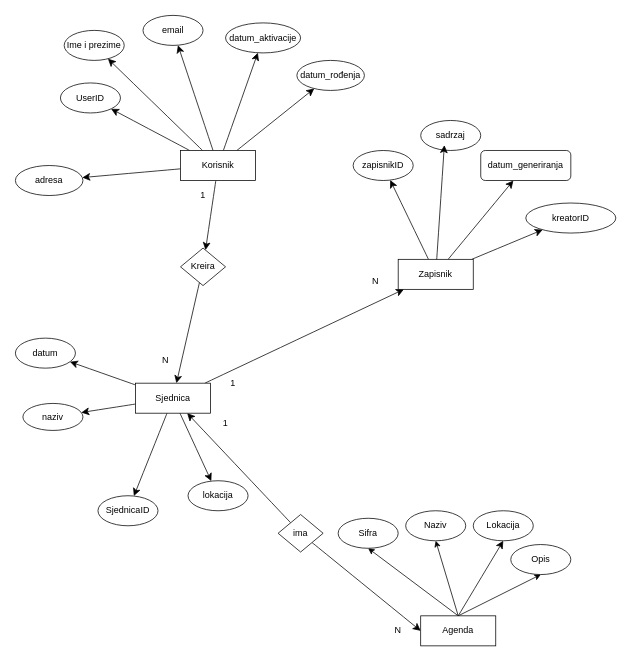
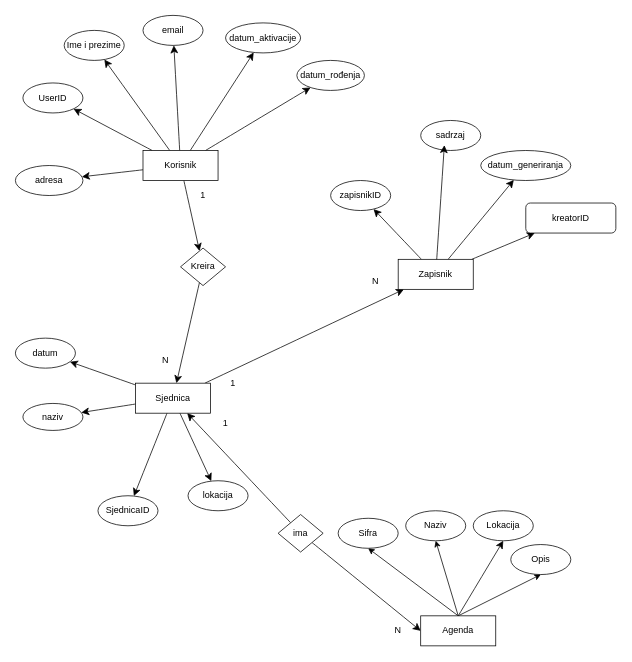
- <mxCell id="10" value="UserID" style="ellipse;whiteSpace=wrap;html=1;" parent="1" vertex="1"><mxGeometry x="80" y="110" width="80" height="40" as="geometry" /></mxCell>
+ <mxCell id="10" value="UserID" style="ellipse;whiteSpace=wrap;html=1;" parent="1" vertex="1"><mxGeometry x="30" y="110" width="80" height="40" as="geometry" /></mxCell>
- <mxCell id="9" value="Korisnik" style="rounded=0;whiteSpace=wrap;html=1;" parent="1" vertex="1"><mxGeometry x="240" y="200" width="100" height="40" as="geometry" /></mxCell>
+ <mxCell id="9" value="Korisnik" style="rounded=0;whiteSpace=wrap;html=1;" parent="1" vertex="1"><mxGeometry x="190" y="200" width="100" height="40" as="geometry" /></mxCell>
- <mxCell id="52" value="zapisnikID" style="ellipse;whiteSpace=wrap;html=1;" vertex="1" parent="1"><mxGeometry x="470" y="200" width="80" height="40" as="geometry" /></mxCell>
+ <mxCell id="52" value="zapisnikID" style="ellipse;whiteSpace=wrap;html=1;" vertex="1" parent="1"><mxGeometry x="440" y="240" width="80" height="40" as="geometry" /></mxCell>
- <mxCell id="50" value="datum_generiranja" style="whiteSpace=wrap;html=1;rounded=1;" vertex="1" parent="1"><mxGeometry x="640" y="200" width="120" height="40" as="geometry" /></mxCell>
+ <mxCell id="50" value="datum_generiranja" style="ellipse;whiteSpace=wrap;html=1;" vertex="1" parent="1"><mxGeometry x="640" y="200" width="120" height="40" as="geometry" /></mxCell>
- <mxCell id="54" value="kreatorID" style="ellipse;whiteSpace=wrap;html=1;" vertex="1" parent="1"><mxGeometry x="700" y="270" width="120" height="40" as="geometry" /></mxCell>
+ <mxCell id="54" value="kreatorID" style="whiteSpace=wrap;html=1;rounded=1;" vertex="1" parent="1"><mxGeometry x="700" y="270" width="120" height="40" as="geometry" /></mxCell>
